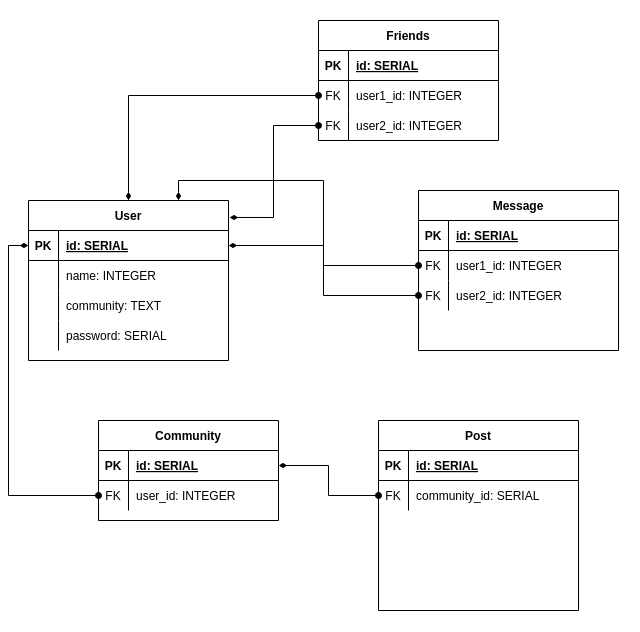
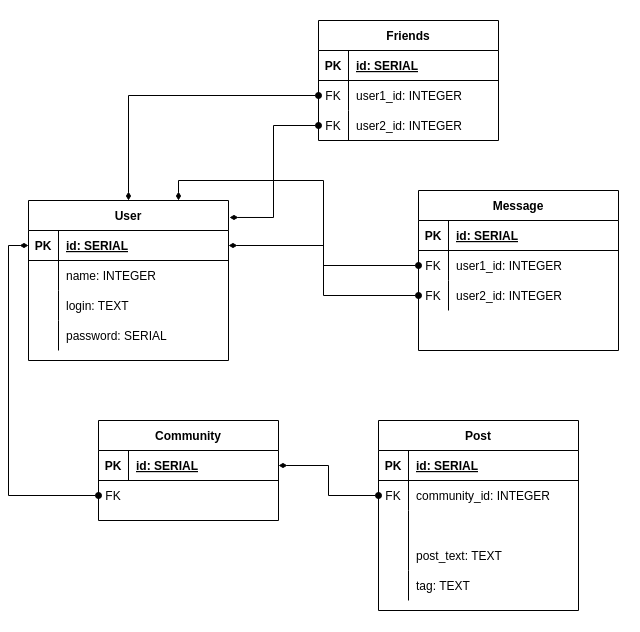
- <mxCell id="17" value="community: TEXT" style="shape=partialRectangle;connectable=0;fillColor=none;top=0;left=0;bottom=0;right=0;align=left;spacingLeft=6;overflow=hidden;" parent="15" vertex="1"><mxGeometry x="30" width="170" height="30" as="geometry" /></mxCell>
+ <mxCell id="17" value="login: TEXT" style="shape=partialRectangle;connectable=0;fillColor=none;top=0;left=0;bottom=0;right=0;align=left;spacingLeft=6;overflow=hidden;" parent="15" vertex="1"><mxGeometry x="30" width="170" height="30" as="geometry" /></mxCell>
- <mxCell id="27" value="user_id: INTEGER" style="shape=partialRectangle;connectable=0;fillColor=none;top=0;left=0;bottom=0;right=0;align=left;spacingLeft=6;overflow=hidden;" parent="25" vertex="1"><mxGeometry x="30" width="150" height="30" as="geometry" /></mxCell>
- <mxCell id="34" value="community_id: SERIAL" style="shape=partialRectangle;connectable=0;fillColor=none;top=0;left=0;bottom=0;right=0;align=left;spacingLeft=6;overflow=hidden;" parent="32" vertex="1"><mxGeometry x="30" width="170" height="30" as="geometry" /></mxCell>
+ <mxCell id="34" value="community_id: INTEGER" style="shape=partialRectangle;connectable=0;fillColor=none;top=0;left=0;bottom=0;right=0;align=left;spacingLeft=6;overflow=hidden;" parent="32" vertex="1"><mxGeometry x="30" width="170" height="30" as="geometry" /></mxCell>
+ <mxCell id="39" value="post_text: TEXT" style="shape=partialRectangle;connectable=0;fillColor=none;top=0;left=0;bottom=0;right=0;align=left;spacingLeft=6;overflow=hidden;" parent="37" vertex="1"><mxGeometry x="30" width="170" height="30" as="geometry" /></mxCell>
+ <mxCell id="42" value="tag: TEXT" style="shape=partialRectangle;connectable=0;fillColor=none;top=0;left=0;bottom=0;right=0;align=left;spacingLeft=6;overflow=hidden;" parent="40" vertex="1"><mxGeometry x="30" width="170" height="30" as="geometry" /></mxCell>
